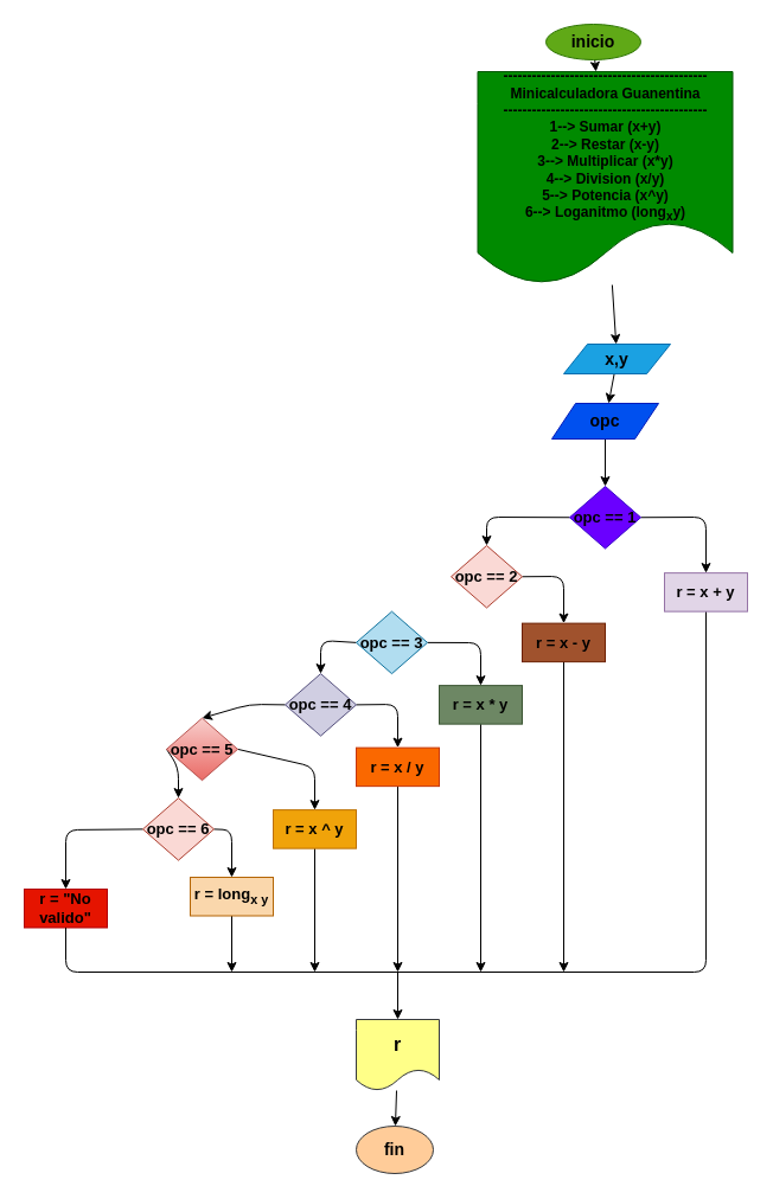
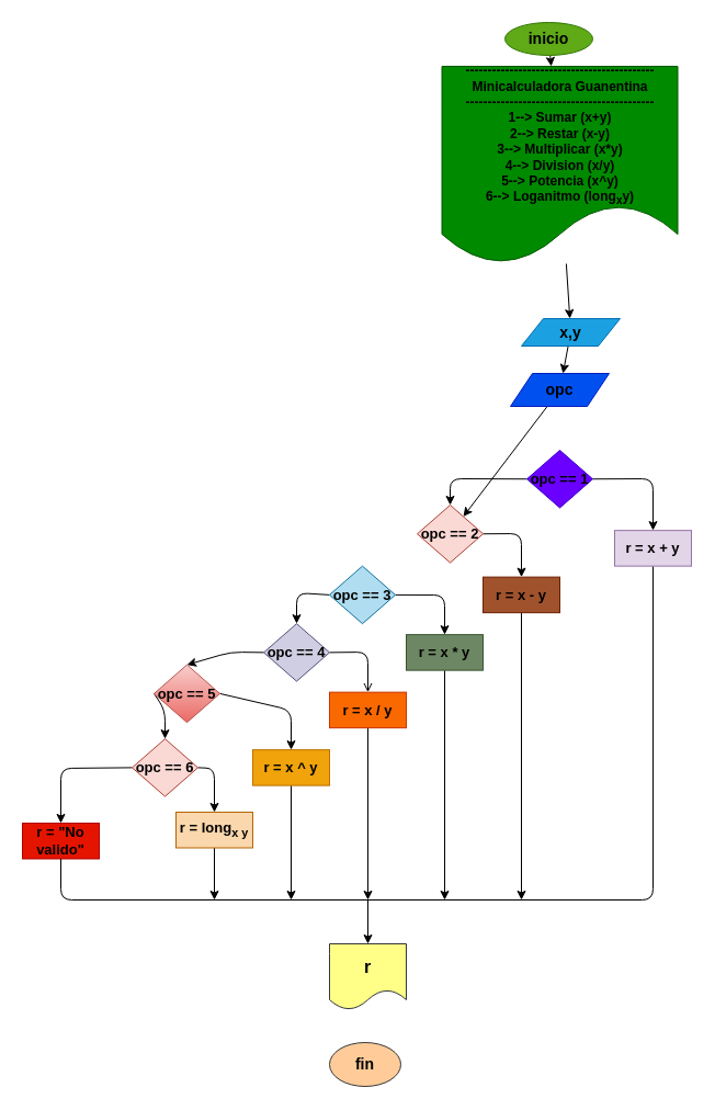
- <mxCell id="8" value="" style="edgeStyle=none;html=1;" parent="1" source="9" target="12" edge="1"><mxGeometry relative="1" as="geometry" /></mxCell>
+ <mxCell id="8" value="" style="edgeStyle=none;html=1;" parent="1" source="9" target="16" edge="1"><mxGeometry relative="1" as="geometry" /></mxCell>
- <mxCell id="21" style="edgeStyle=none;html=1;exitX=1;exitY=0.5;exitDx=0;exitDy=0;entryX=0.5;entryY=0;entryDx=0;entryDy=0;" edge="1" parent="1" source="22" target="32"><mxGeometry relative="1" as="geometry"><Array as="points"><mxPoint x="335" y="594" /></Array></mxGeometry></mxCell>
+ <mxCell id="21" style="edgeStyle=none;html=1;exitX=1;exitY=0.5;exitDx=0;exitDy=0;entryX=0.5;entryY=0;entryDx=0;entryDy=0;endArrow=open;" edge="1" parent="1" source="22" target="32"><mxGeometry relative="1" as="geometry"><Array as="points"><mxPoint x="335" y="594" /></Array></mxGeometry></mxCell>
- <mxCell id="38" value="" style="edgeStyle=none;html=1;" edge="1" parent="1" source="39" target="41"><mxGeometry relative="1" as="geometry" /></mxCell>
